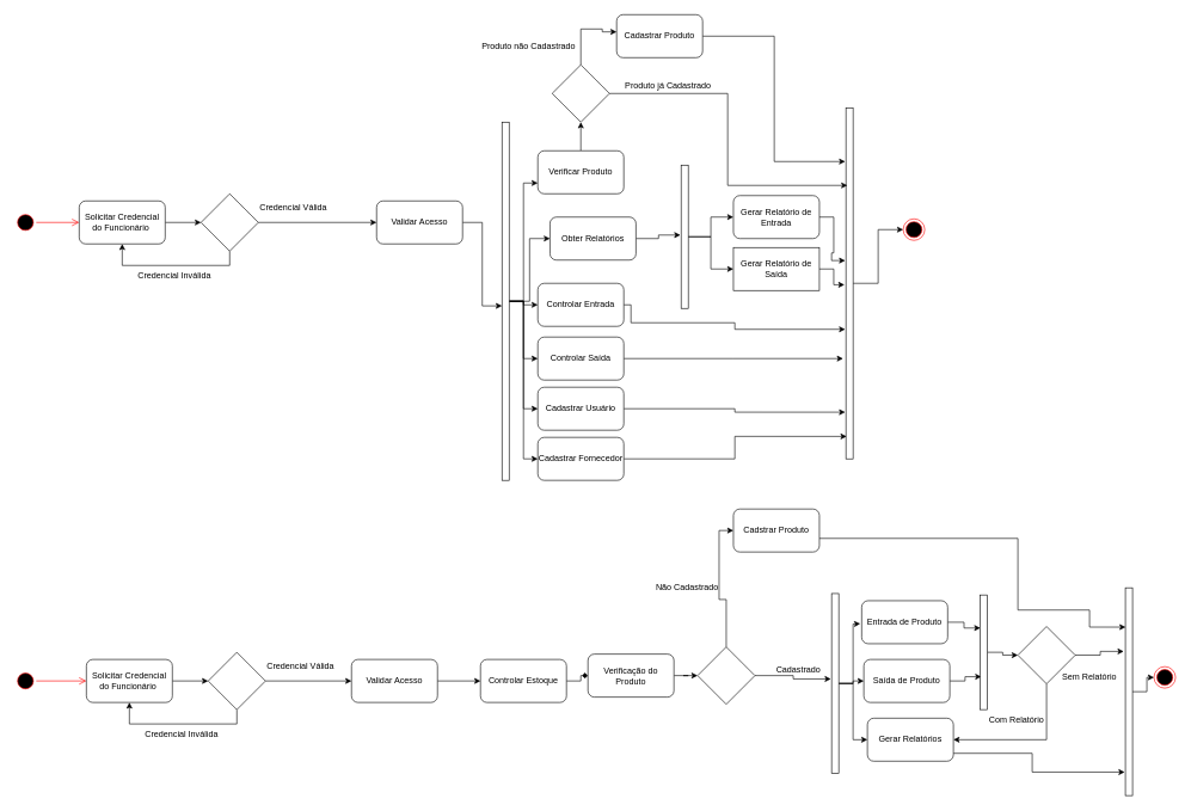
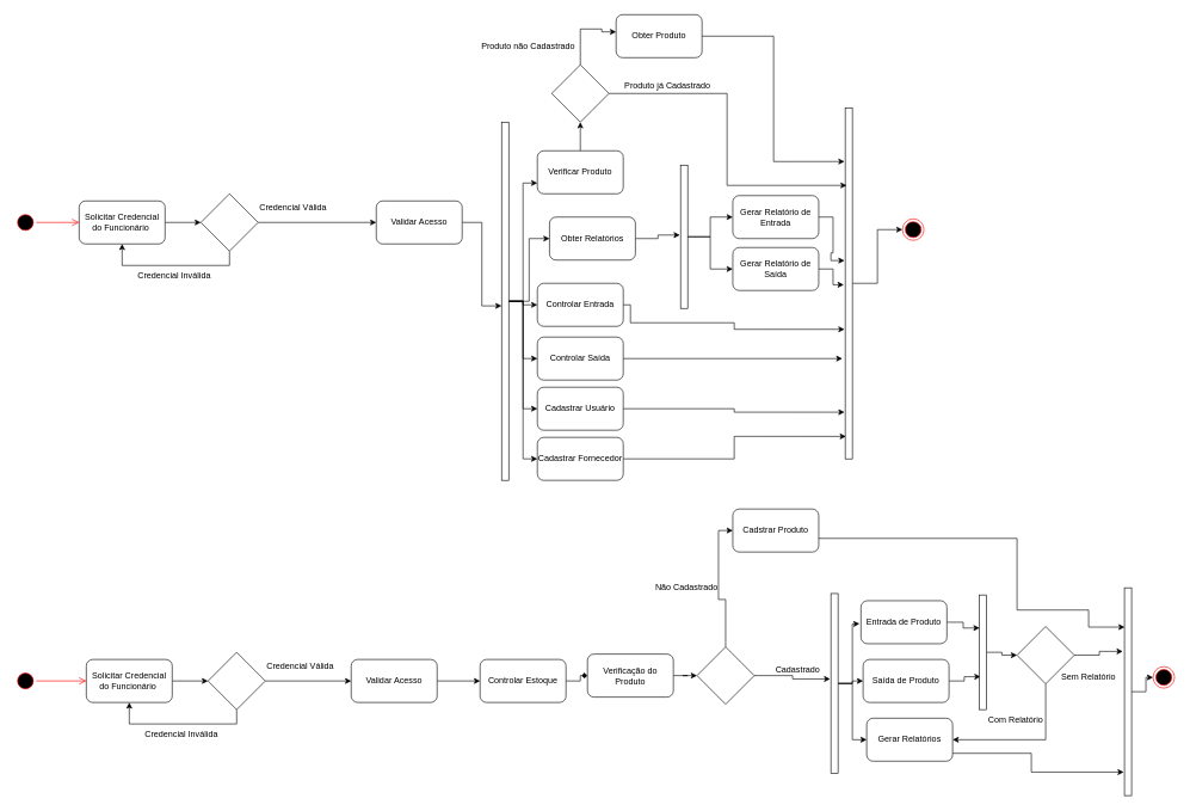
- <mxCell id="39" value="Cadastrar Produto" style="rounded=1;whiteSpace=wrap;html=1;" parent="1" vertex="1"><mxGeometry x="860" y="20" width="120" height="60" as="geometry" /></mxCell>
+ <mxCell id="39" value="Obter Produto" style="rounded=1;whiteSpace=wrap;html=1;" parent="1" vertex="1"><mxGeometry x="860" y="20" width="120" height="60" as="geometry" /></mxCell>
- <mxCell id="32" value="Gerar Relatório de Saída" style="whiteSpace=wrap;html=1;rounded=0;" parent="1" vertex="1"><mxGeometry x="1023" y="345" width="120" height="60" as="geometry" /></mxCell>
+ <mxCell id="32" value="Gerar Relatório de Saída" style="rounded=1;whiteSpace=wrap;html=1;" parent="1" vertex="1"><mxGeometry x="1023" y="345" width="120" height="60" as="geometry" /></mxCell>
